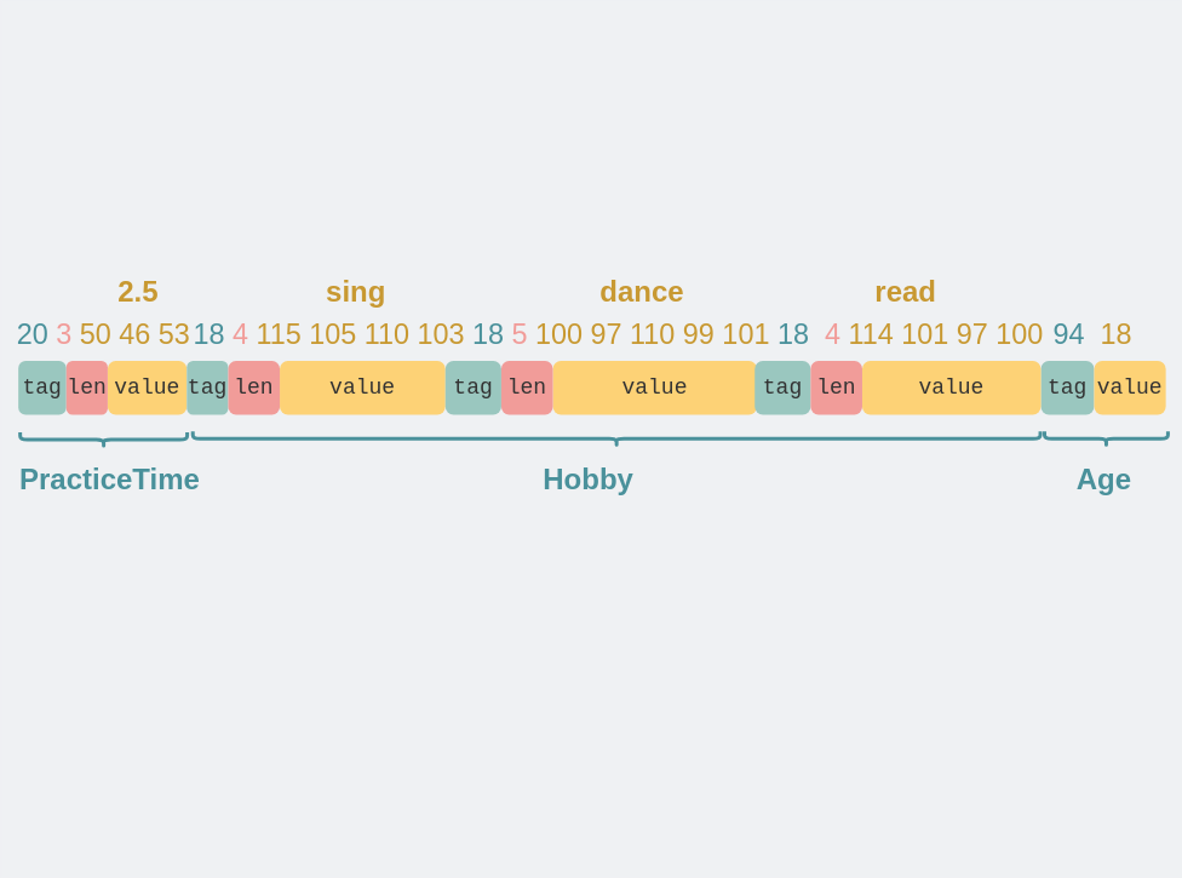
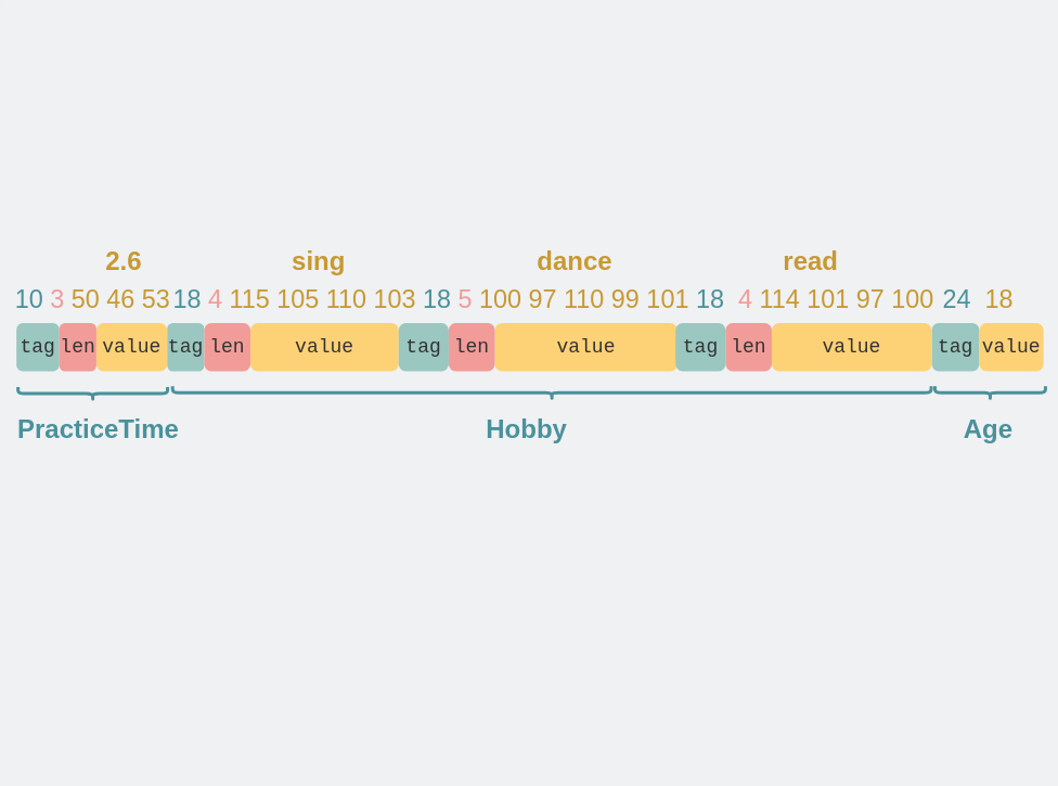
- <mxCell id="28" value="&lt;font color=&quot;#c89932&quot; size=&quot;1&quot; style=&quot;&quot;&gt;&lt;b style=&quot;font-size: 40px;&quot;&gt;2.5&lt;/b&gt;&lt;/font&gt;" style="text;html=1;strokeColor=none;fillColor=none;align=center;verticalAlign=middle;whiteSpace=wrap;rounded=0;" parent="1" vertex="1"><mxGeometry x="112" y="377.48" width="154" height="46" as="geometry" /></mxCell>
+ <mxCell id="28" value="&lt;font color=&quot;#c89932&quot; size=&quot;1&quot; style=&quot;&quot;&gt;&lt;b style=&quot;font-size: 40px;&quot;&gt;2.6&lt;/b&gt;&lt;/font&gt;" style="text;html=1;strokeColor=none;fillColor=none;align=center;verticalAlign=middle;whiteSpace=wrap;rounded=0;" parent="1" vertex="1"><mxGeometry x="112" y="377.48" width="154" height="46" as="geometry" /></mxCell>
- <mxCell id="7" value="&lt;div style=&quot;&quot;&gt;&lt;font style=&quot;font-size: 39px; background-color: initial;&quot; color=&quot;#4a919b&quot;&gt;20&amp;nbsp;&lt;/font&gt;&lt;font style=&quot;font-size: 39px; background-color: initial;&quot; color=&quot;#f19c99&quot;&gt;3&lt;/font&gt;&lt;font color=&quot;#4a919b&quot; style=&quot;font-size: 39px; background-color: initial;&quot;&gt;&amp;nbsp;&lt;/font&gt;&lt;font style=&quot;font-size: 39px; background-color: initial;&quot; color=&quot;#c89932&quot;&gt;50 46 53&lt;/font&gt;&lt;/div&gt;" style="text;html=1;strokeColor=none;fillColor=none;align=left;verticalAlign=middle;whiteSpace=wrap;rounded=0;" parent="1" vertex="1"><mxGeometry x="20" y="435.98" width="243" height="50" as="geometry" /></mxCell>
+ <mxCell id="7" value="&lt;div style=&quot;&quot;&gt;&lt;font style=&quot;font-size: 39px; background-color: initial;&quot; color=&quot;#4a919b&quot;&gt;10&amp;nbsp;&lt;/font&gt;&lt;font style=&quot;font-size: 39px; background-color: initial;&quot; color=&quot;#f19c99&quot;&gt;3&lt;/font&gt;&lt;font color=&quot;#4a919b&quot; style=&quot;font-size: 39px; background-color: initial;&quot;&gt;&amp;nbsp;&lt;/font&gt;&lt;font style=&quot;font-size: 39px; background-color: initial;&quot; color=&quot;#c89932&quot;&gt;50 46 53&lt;/font&gt;&lt;/div&gt;" style="text;html=1;strokeColor=none;fillColor=none;align=left;verticalAlign=middle;whiteSpace=wrap;rounded=0;" parent="1" vertex="1"><mxGeometry x="20" y="435.98" width="243" height="50" as="geometry" /></mxCell>
- <mxCell id="8" value="&lt;div style=&quot;&quot;&gt;&lt;font style=&quot;font-size: 39px; background-color: initial;&quot; color=&quot;#4a919b&quot;&gt;94&amp;nbsp;&amp;nbsp;&lt;/font&gt;&lt;font style=&quot;font-size: 39px; background-color: initial;&quot; color=&quot;#c89932&quot;&gt;18&lt;/font&gt;&lt;/div&gt;" style="text;html=1;strokeColor=none;fillColor=none;align=left;verticalAlign=middle;whiteSpace=wrap;rounded=0;" parent="1" vertex="1"><mxGeometry x="1447" y="435.98" width="124" height="50" as="geometry" /></mxCell>
+ <mxCell id="8" value="&lt;div style=&quot;&quot;&gt;&lt;font style=&quot;font-size: 39px; background-color: initial;&quot; color=&quot;#4a919b&quot;&gt;24&amp;nbsp;&amp;nbsp;&lt;/font&gt;&lt;font style=&quot;font-size: 39px; background-color: initial;&quot; color=&quot;#c89932&quot;&gt;18&lt;/font&gt;&lt;/div&gt;" style="text;html=1;strokeColor=none;fillColor=none;align=left;verticalAlign=middle;whiteSpace=wrap;rounded=0;" parent="1" vertex="1"><mxGeometry x="1447" y="435.98" width="124" height="50" as="geometry" /></mxCell>
